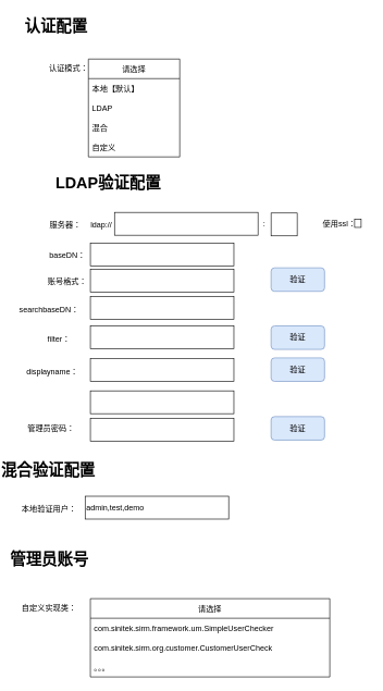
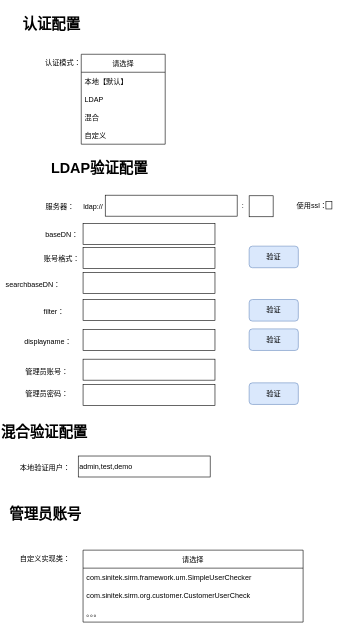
- <mxCell id="20" value="searchbaseDN：" style="text;html=1;strokeColor=none;fillColor=none;align=center;verticalAlign=middle;whiteSpace=wrap;rounded=0;" vertex="1" parent="1"><mxGeometry x="30" y="459" width="90" height="30" as="geometry" /></mxCell>
+ <mxCell id="20" value="searchbaseDN：" style="text;html=1;strokeColor=none;fillColor=none;align=center;verticalAlign=middle;whiteSpace=wrap;rounded=0;" vertex="1" parent="1"><mxGeometry x="10" y="459" width="90" height="30" as="geometry" /></mxCell>
+ <mxCell id="22" value="管理员账号：" style="text;html=1;strokeColor=none;fillColor=none;align=center;verticalAlign=middle;whiteSpace=wrap;rounded=0;" vertex="1" parent="1"><mxGeometry x="23" y="603.5" width="110" height="30" as="geometry" /></mxCell>
